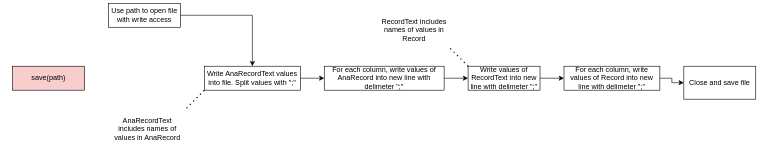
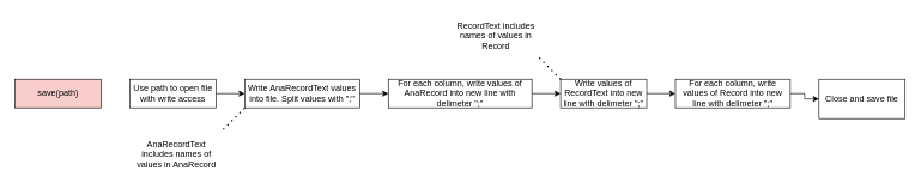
- <mxCell id="4" value="Use path to open file with write access" style="rounded=0;whiteSpace=wrap;html=1;" vertex="1" parent="1"><mxGeometry x="180" y="5" width="120" height="40" as="geometry" /></mxCell>
+ <mxCell id="4" value="Use path to open file with write access" style="rounded=0;whiteSpace=wrap;html=1;" vertex="1" parent="1"><mxGeometry x="180" y="110" width="120" height="40" as="geometry" /></mxCell>
